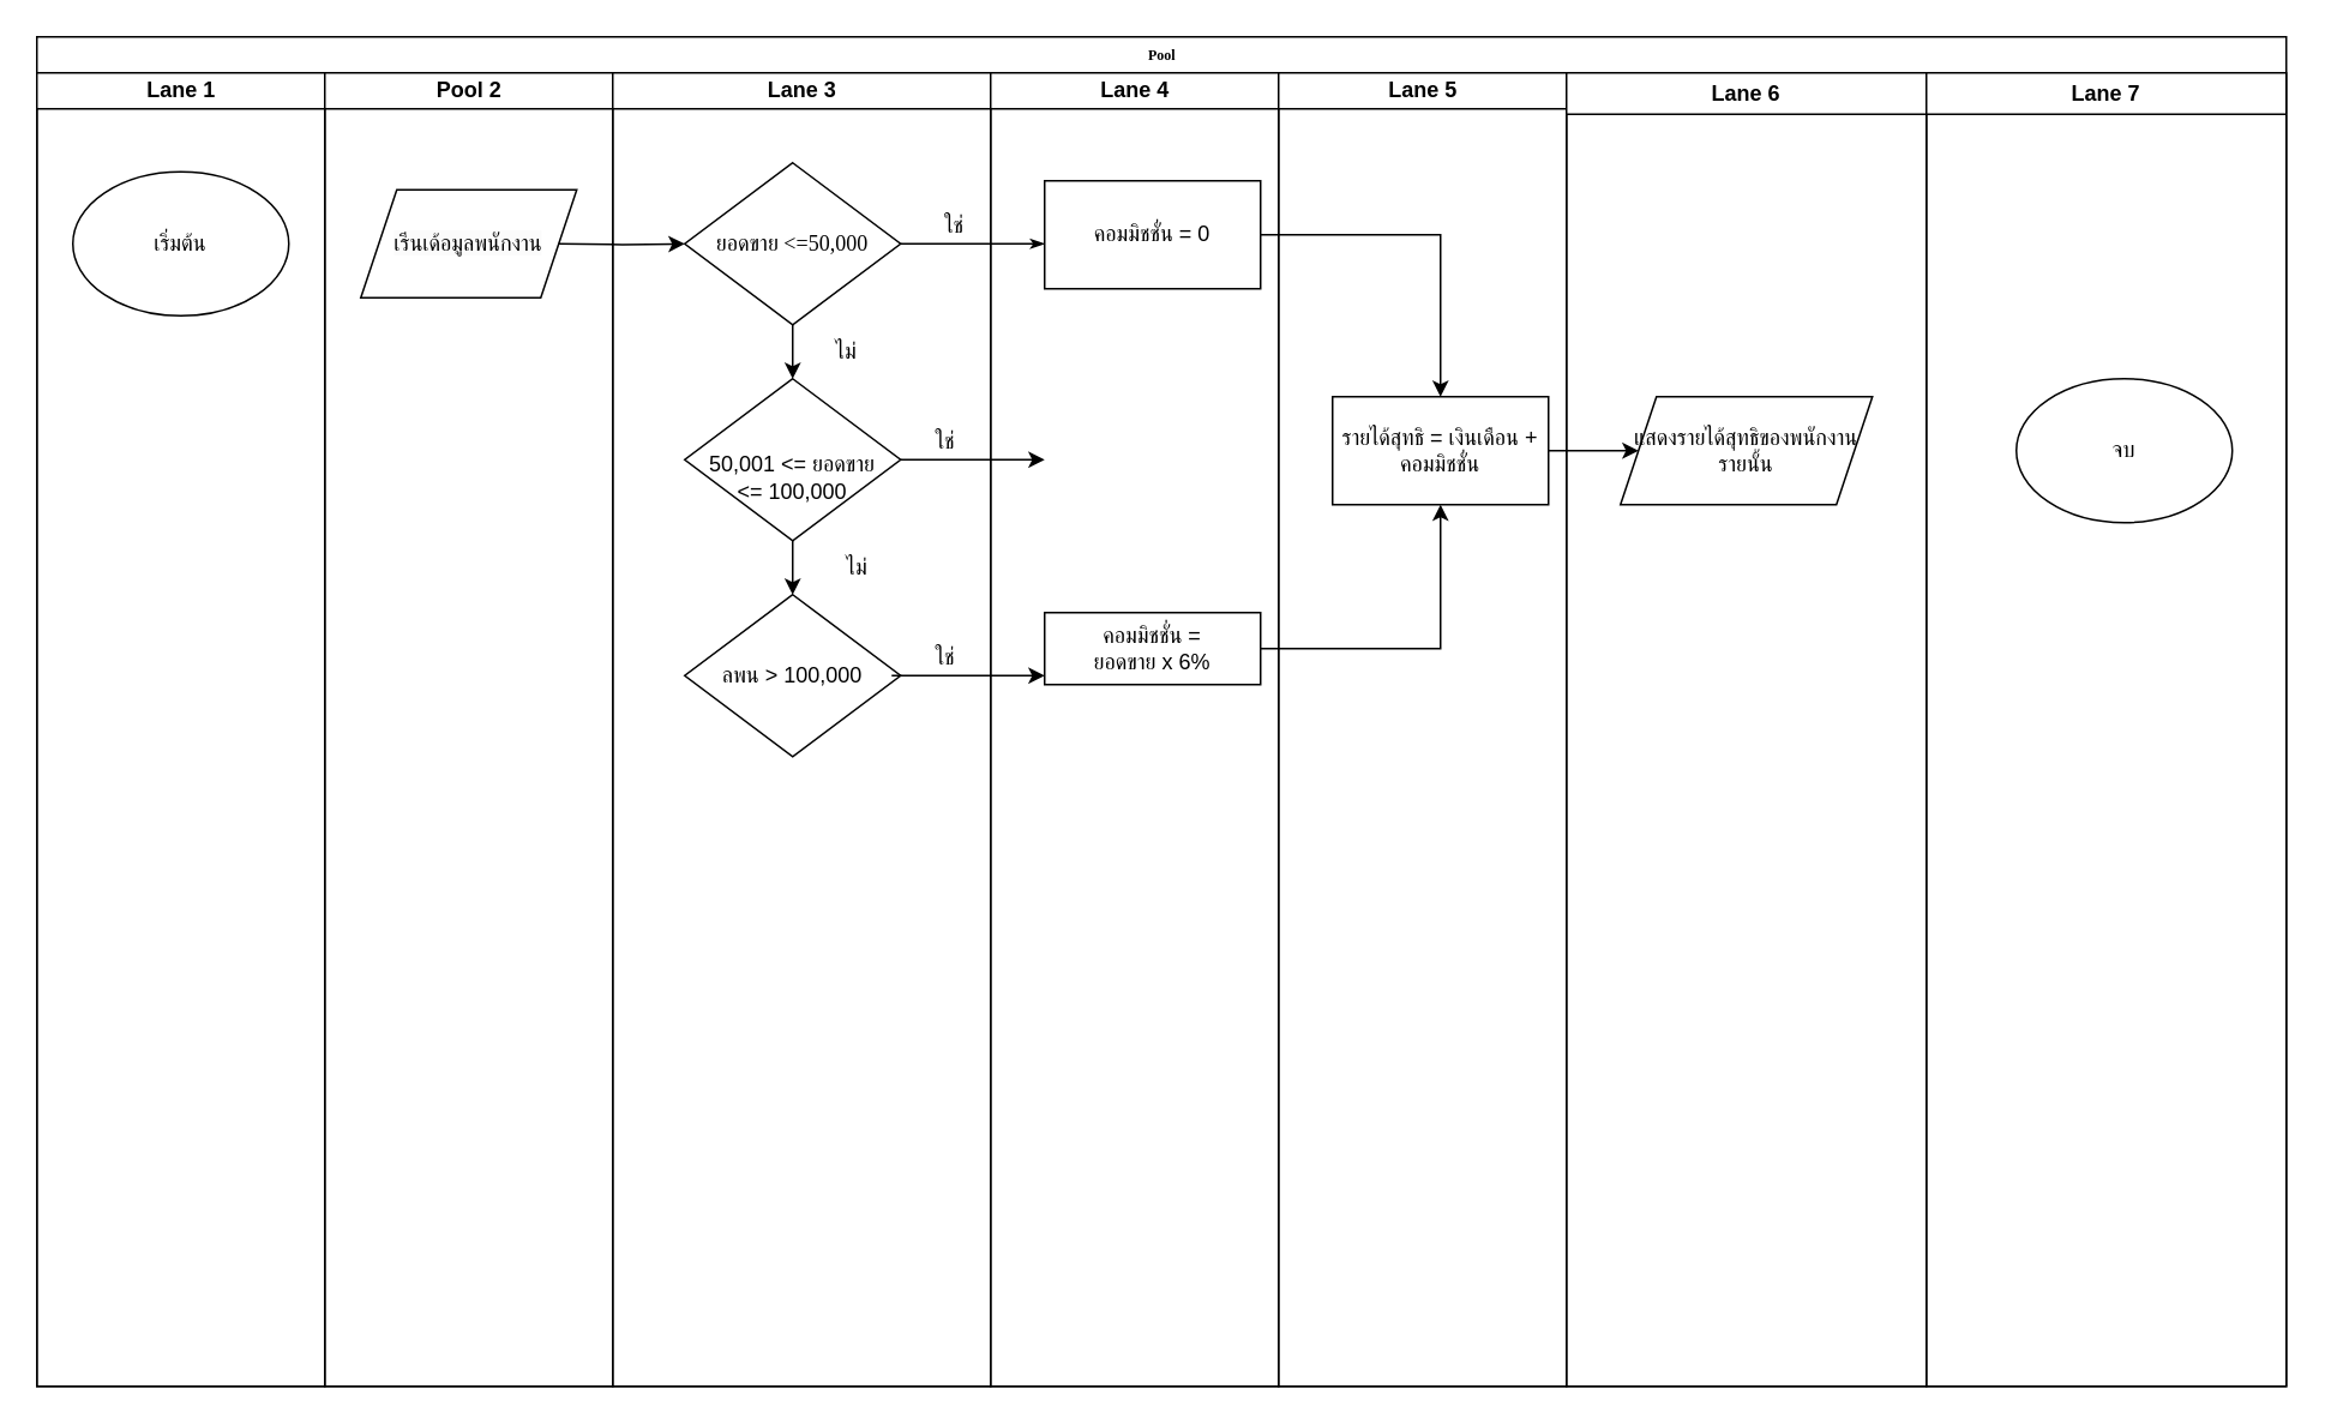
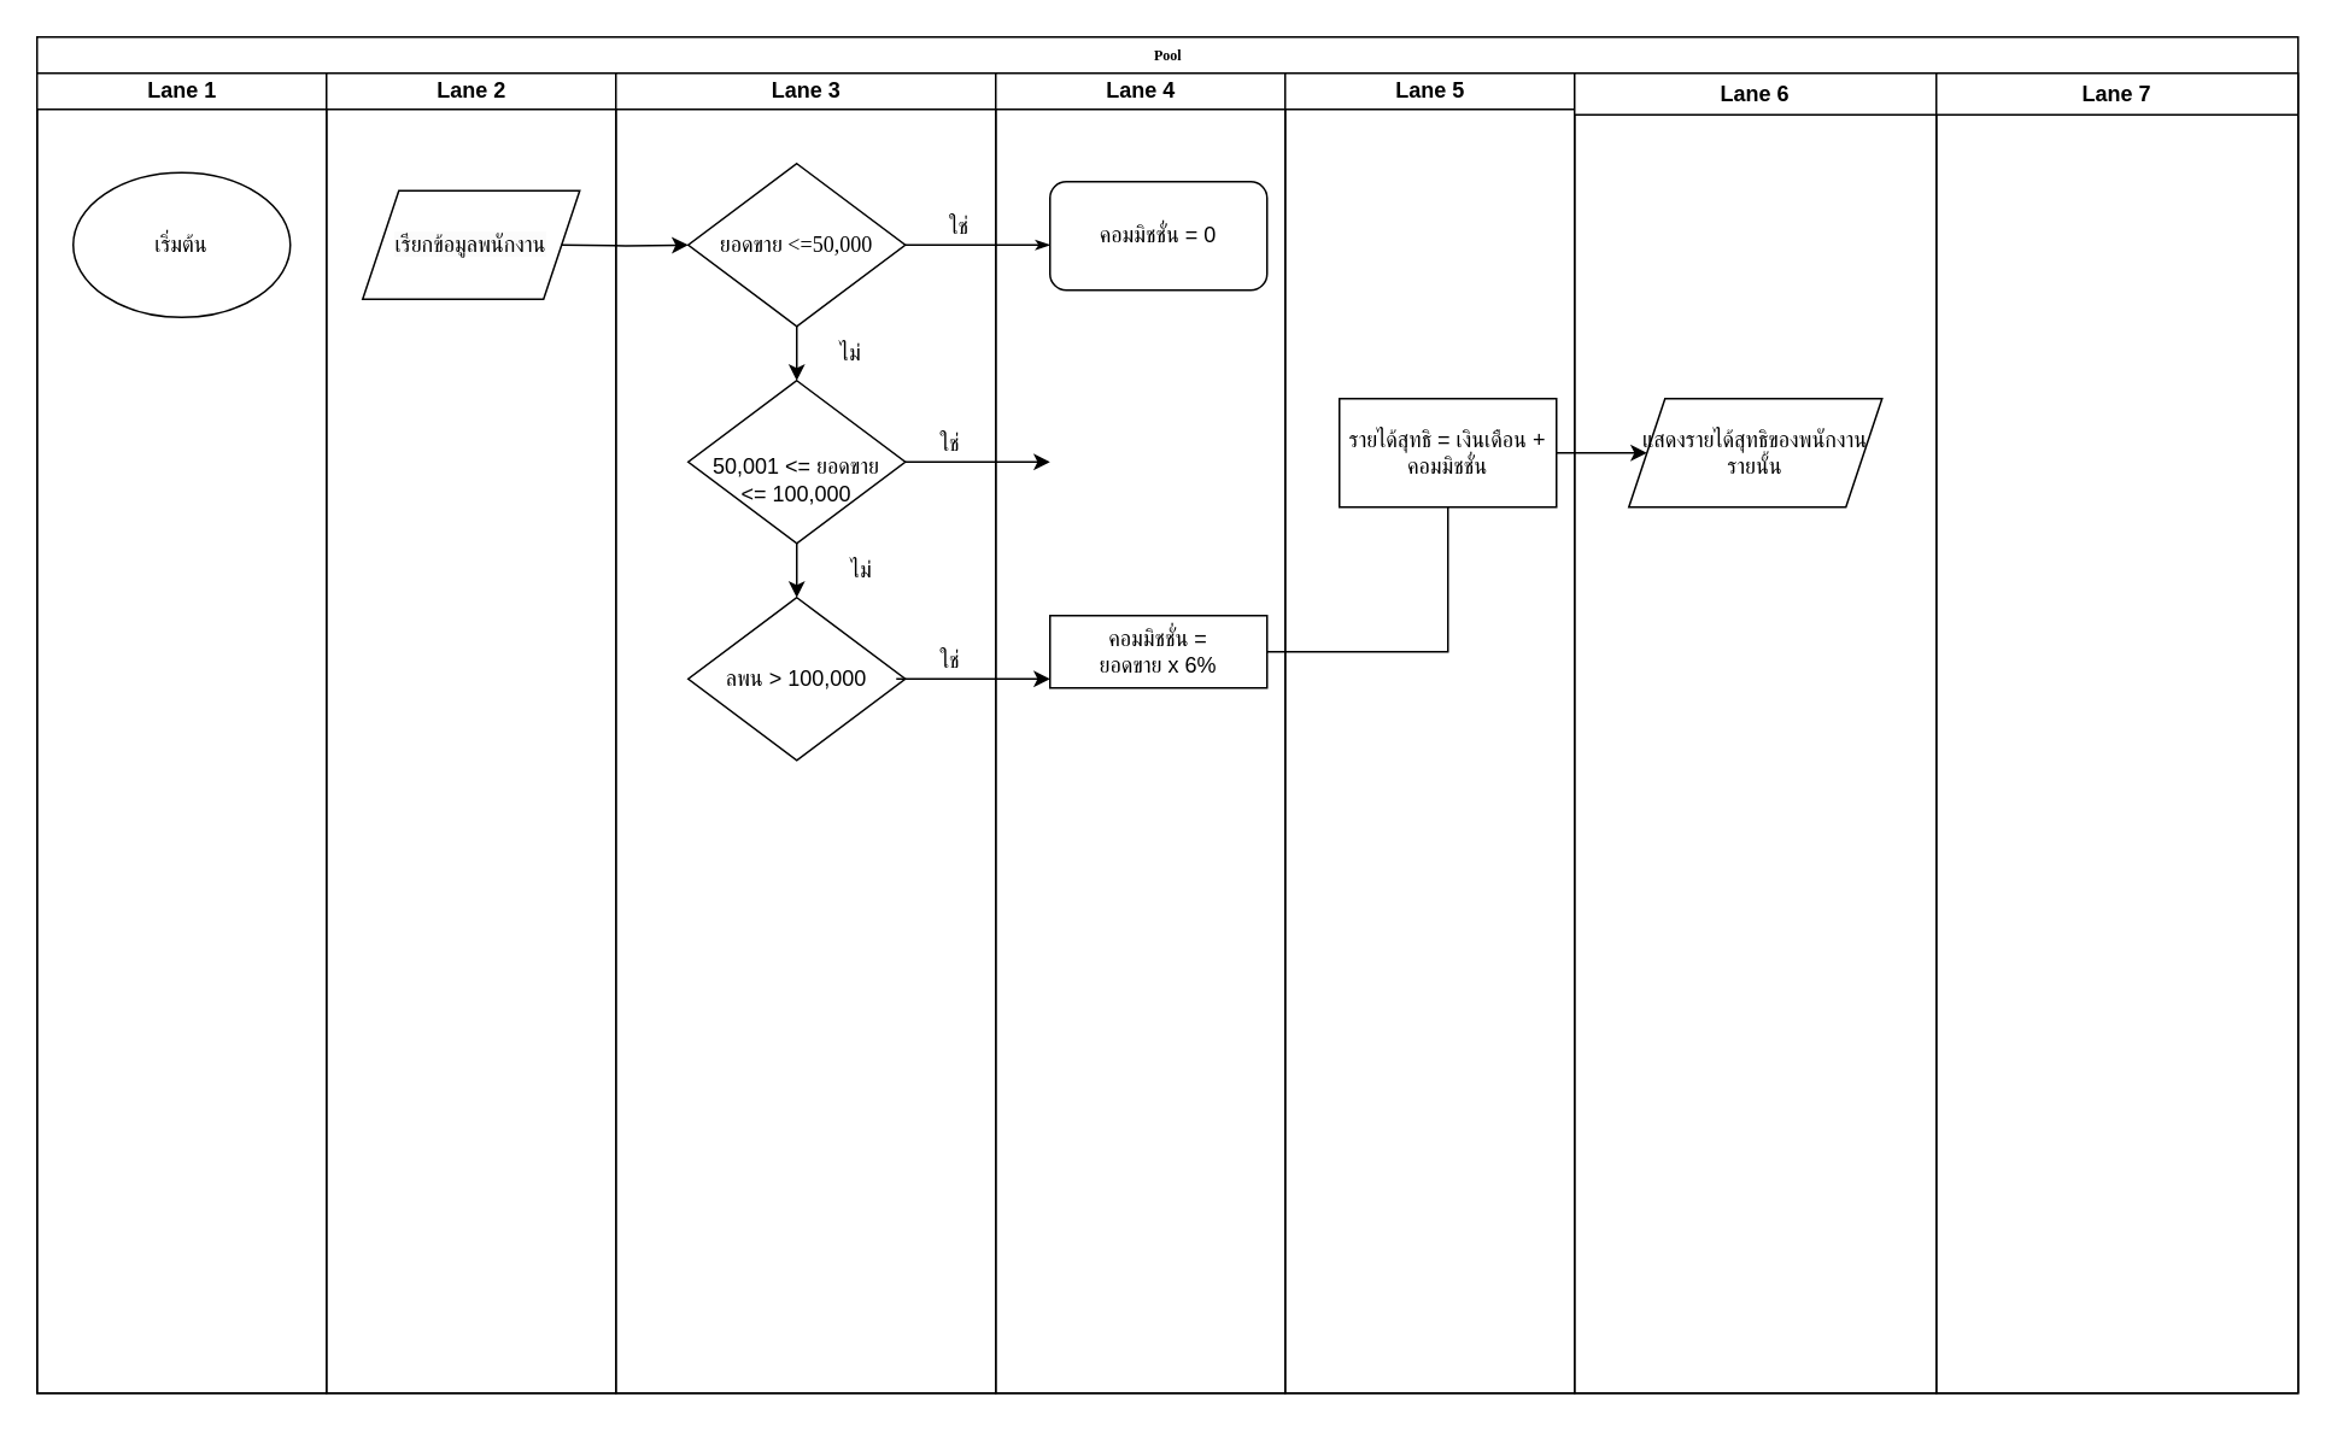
- <mxCell id="6" value="Pool 2" style="swimlane;html=1;startSize=20;" parent="2" vertex="1"><mxGeometry x="160" y="20" width="160" height="730" as="geometry" /></mxCell>
+ <mxCell id="6" value="Lane 2" style="swimlane;html=1;startSize=20;" parent="2" vertex="1"><mxGeometry x="160" y="20" width="160" height="730" as="geometry" /></mxCell>
- <mxCell id="23" value="คอมมิชชั่น = 0" style="rounded=0;whiteSpace=wrap;html=1;" vertex="1" parent="22"><mxGeometry x="30" y="60" width="120" height="60" as="geometry" /></mxCell>
+ <mxCell id="23" value="คอมมิชชั่น = 0" style="whiteSpace=wrap;html=1;rounded=1;" vertex="1" parent="22"><mxGeometry x="30" y="60" width="120" height="60" as="geometry" /></mxCell>
- <mxCell id="31" style="edgeStyle=orthogonalEdgeStyle;rounded=0;orthogonalLoop=1;jettySize=auto;html=1;entryX=0.5;entryY=0;entryDx=0;entryDy=0;" edge="1" parent="2" source="23" target="26"><mxGeometry relative="1" as="geometry" /></mxCell>
- <mxCell id="7" value="&lt;font style=&quot;font-size: 12px;&quot;&gt;&lt;span style=&quot;color: rgb(0, 0, 0); font-family: Verdana; font-style: normal; font-variant-ligatures: normal; font-variant-caps: normal; font-weight: 400; letter-spacing: normal; orphans: 2; text-align: center; text-indent: 0px; text-transform: none; widows: 2; word-spacing: 0px; -webkit-text-stroke-width: 0px; background-color: rgb(251, 251, 251); text-decoration-thickness: initial; text-decoration-style: initial; text-decoration-color: initial; float: none; display: inline !important;&quot;&gt;เรีนเด้อมูลพนักงาน&lt;/span&gt;&lt;br&gt;&lt;/font&gt;" style="shape=parallelogram;perimeter=parallelogramPerimeter;whiteSpace=wrap;html=1;fixedSize=1;" vertex="1" parent="6"><mxGeometry x="20" y="65" width="120" height="60" as="geometry" /></mxCell>
+ <mxCell id="7" value="&lt;font style=&quot;font-size: 12px;&quot;&gt;&lt;span style=&quot;color: rgb(0, 0, 0); font-family: Verdana; font-style: normal; font-variant-ligatures: normal; font-variant-caps: normal; font-weight: 400; letter-spacing: normal; orphans: 2; text-align: center; text-indent: 0px; text-transform: none; widows: 2; word-spacing: 0px; -webkit-text-stroke-width: 0px; background-color: rgb(251, 251, 251); text-decoration-thickness: initial; text-decoration-style: initial; text-decoration-color: initial; float: none; display: inline !important;&quot;&gt;เรียกข้อมูลพนักงาน&lt;/span&gt;&lt;br&gt;&lt;/font&gt;" style="shape=parallelogram;perimeter=parallelogramPerimeter;whiteSpace=wrap;html=1;fixedSize=1;" vertex="1" parent="6"><mxGeometry x="20" y="65" width="120" height="60" as="geometry" /></mxCell>
- <mxCell id="35" value="จบ" style="ellipse;whiteSpace=wrap;html=1;" vertex="1" parent="34"><mxGeometry x="50" y="170" width="120" height="80" as="geometry" /></mxCell>
- <mxCell id="32" style="edgeStyle=orthogonalEdgeStyle;rounded=0;orthogonalLoop=1;jettySize=auto;html=1;entryX=0.5;entryY=1;entryDx=0;entryDy=0;" edge="1" parent="2" source="24" target="26"><mxGeometry relative="1" as="geometry" /></mxCell>
+ <mxCell id="32" style="edgeStyle=orthogonalEdgeStyle;rounded=0;orthogonalLoop=1;jettySize=auto;html=1;entryX=0.5;entryY=1;entryDx=0;entryDy=0;endArrow=none;" edge="1" parent="2" source="24" target="26"><mxGeometry relative="1" as="geometry" /></mxCell>
